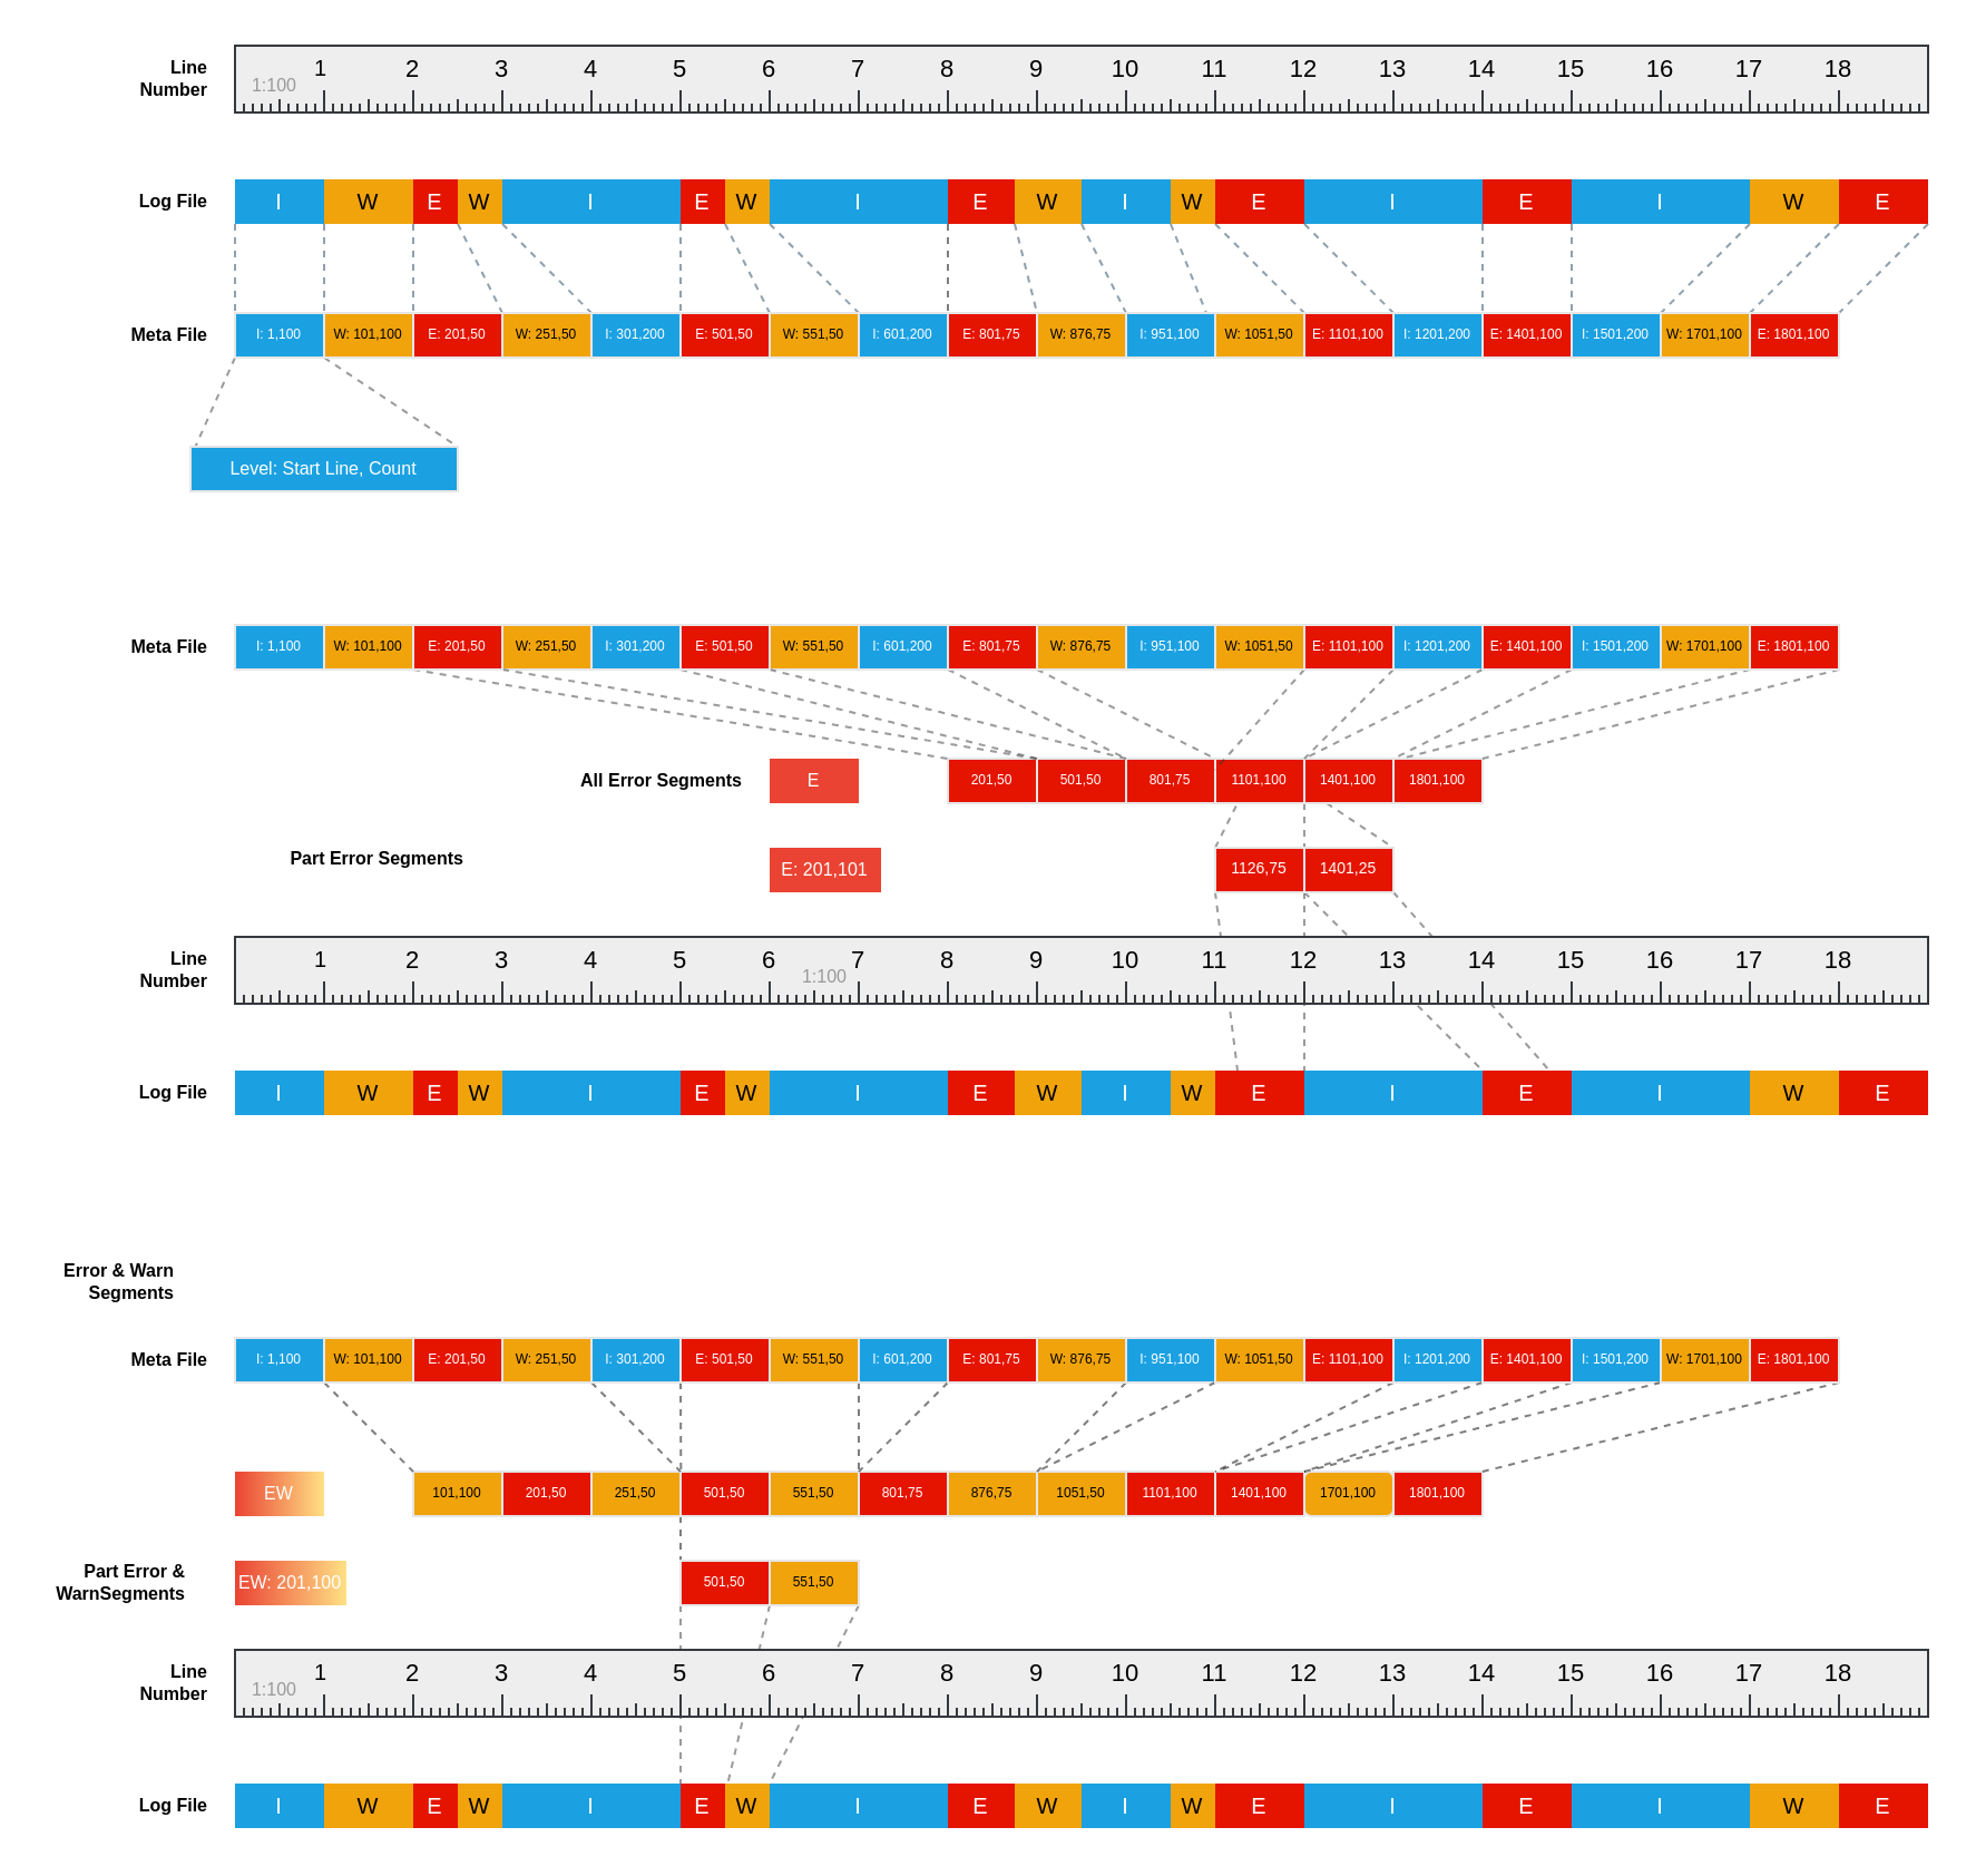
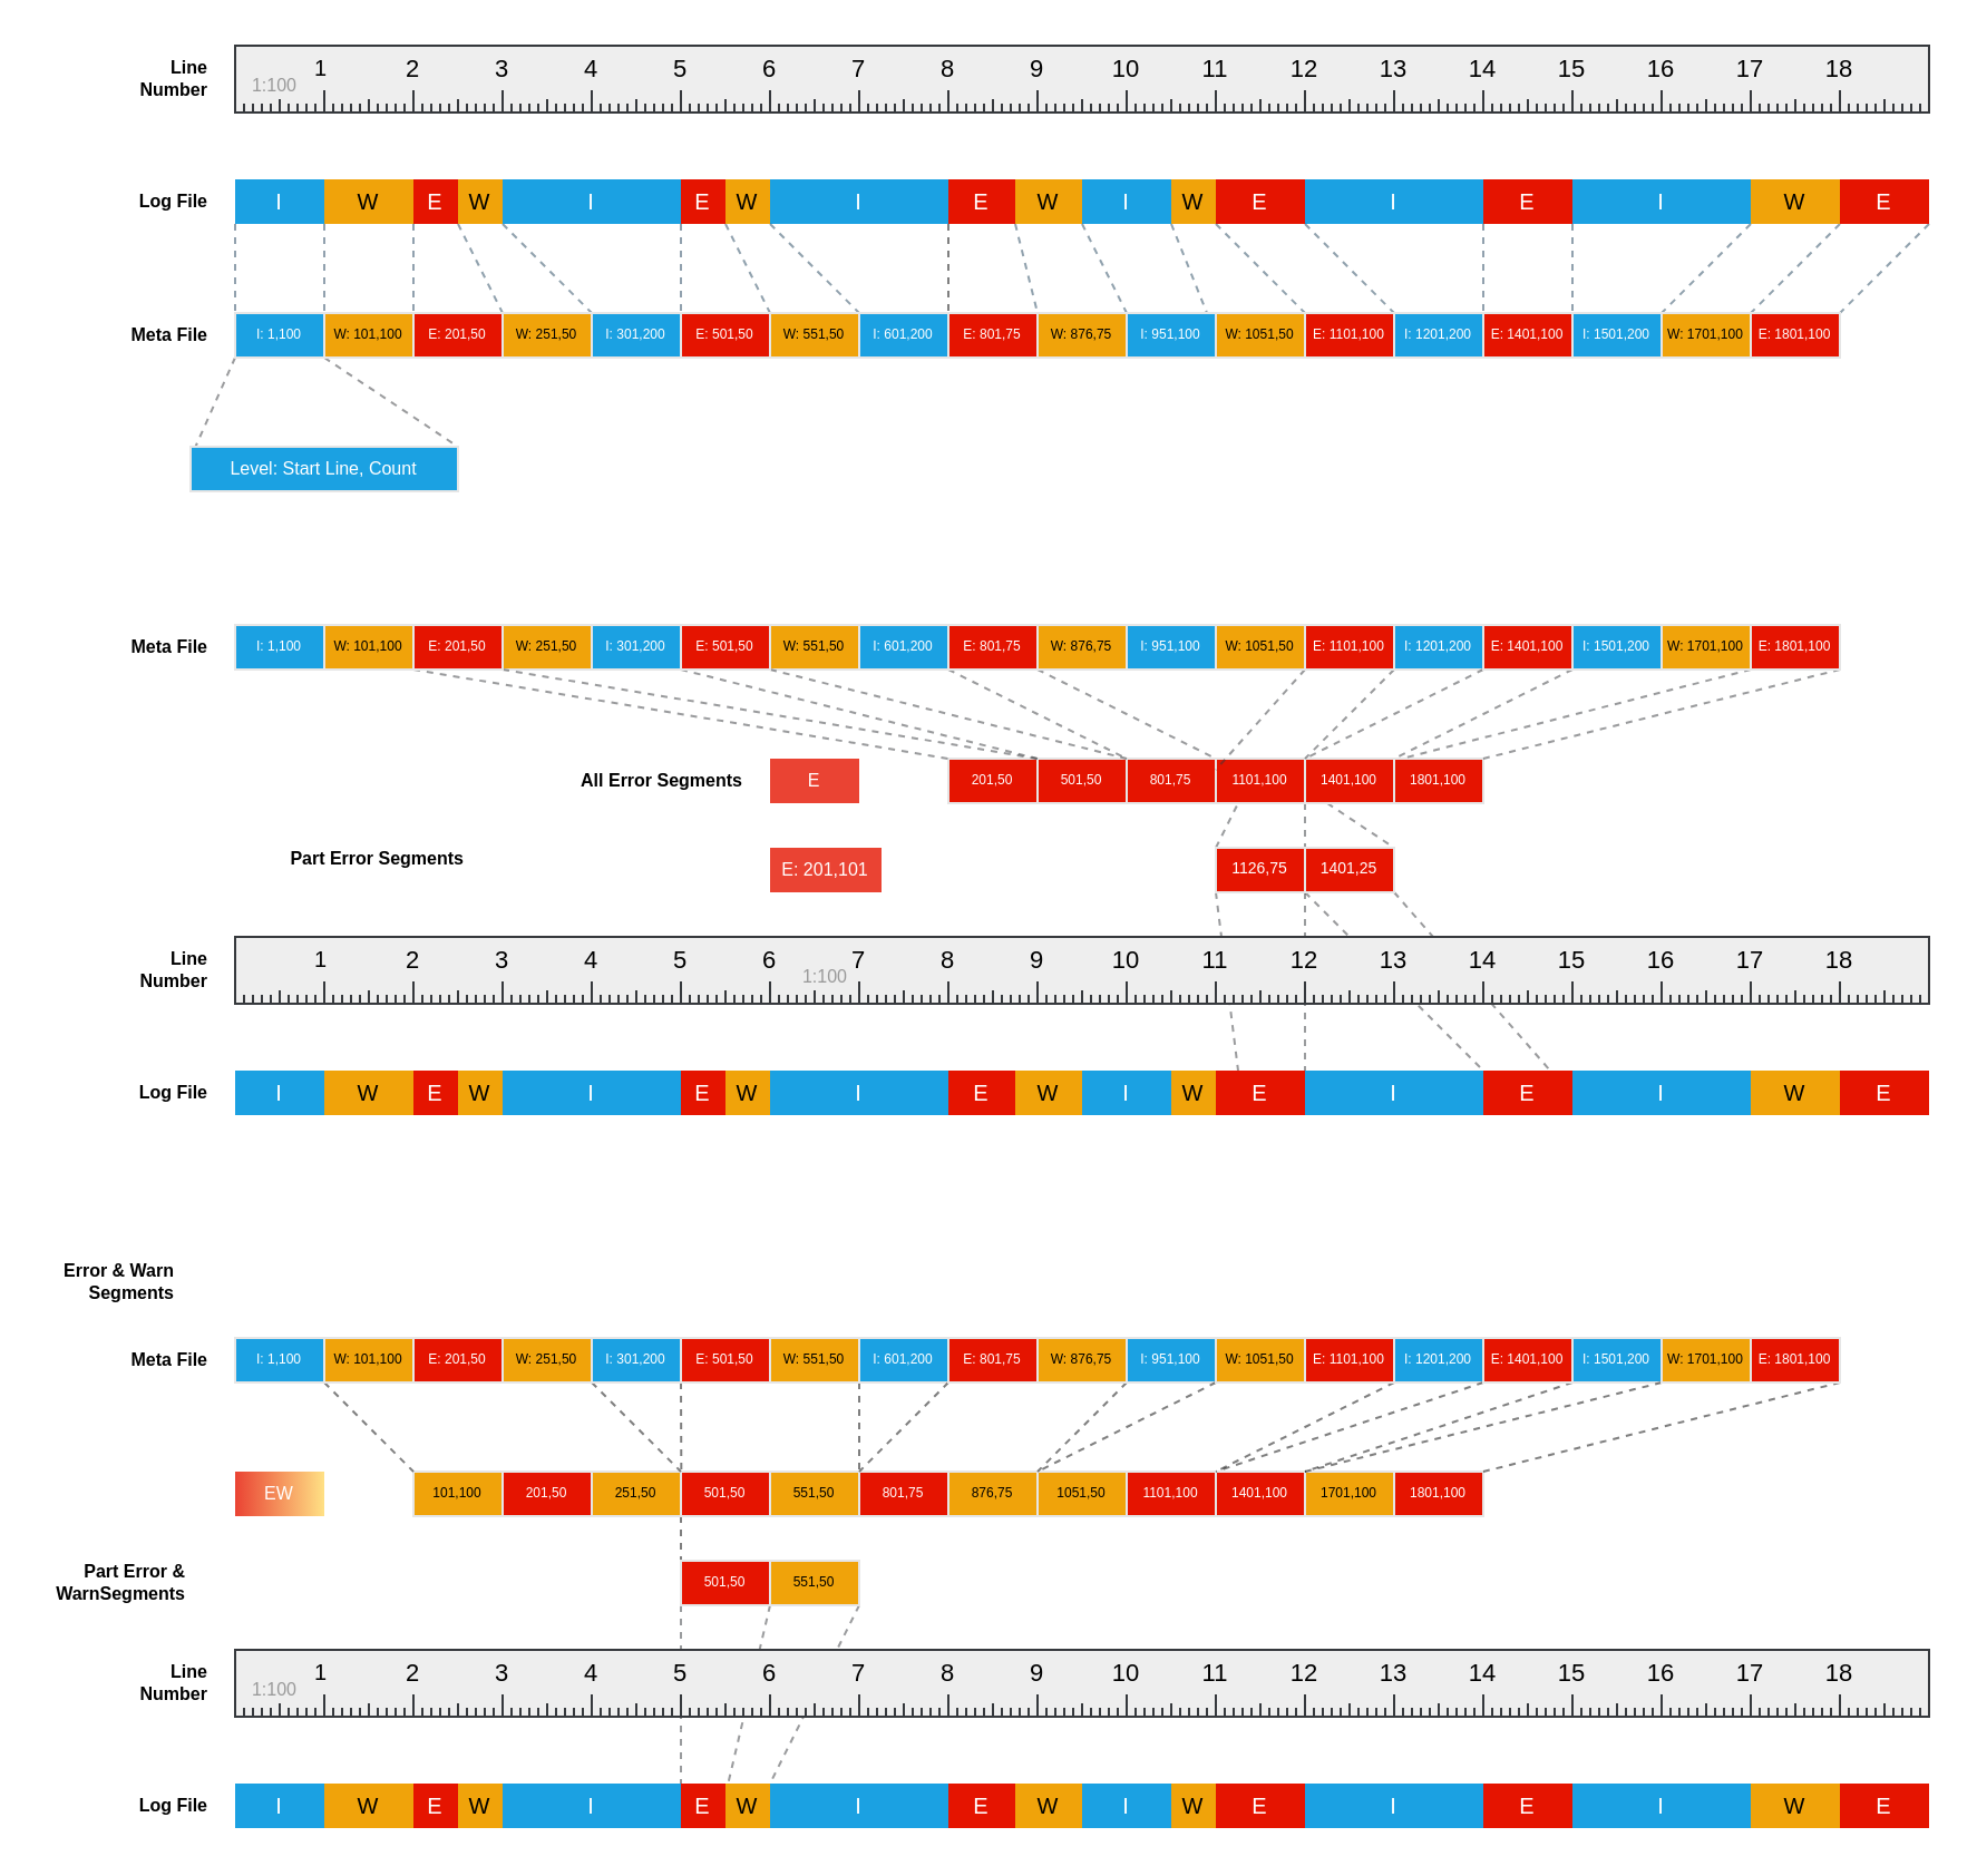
- <mxCell id="135" value="1701,100" style="whiteSpace=wrap;html=1;fontSize=6;fillColor=#f0a30a;fontColor=#000000;strokeColor=#E6E6E6;container=0;rounded=1;" parent="1" vertex="1"><mxGeometry x="585" y="660" width="40" height="20" as="geometry" /></mxCell>
+ <mxCell id="135" value="1701,100" style="rounded=0;whiteSpace=wrap;html=1;fontSize=6;fillColor=#f0a30a;fontColor=#000000;strokeColor=#E6E6E6;container=0;" parent="1" vertex="1"><mxGeometry x="585" y="660" width="40" height="20" as="geometry" /></mxCell>
- <mxCell id="150" value="EW: 201,100" style="rounded=0;whiteSpace=wrap;html=1;fillColor=#e51400;strokeColor=none;fontColor=#ffffff;fontSize=8;opacity=80;gradientColor=#FFD966;gradientDirection=east;" parent="1" vertex="1"><mxGeometry x="105" y="700" width="50" height="20" as="geometry" /></mxCell>
